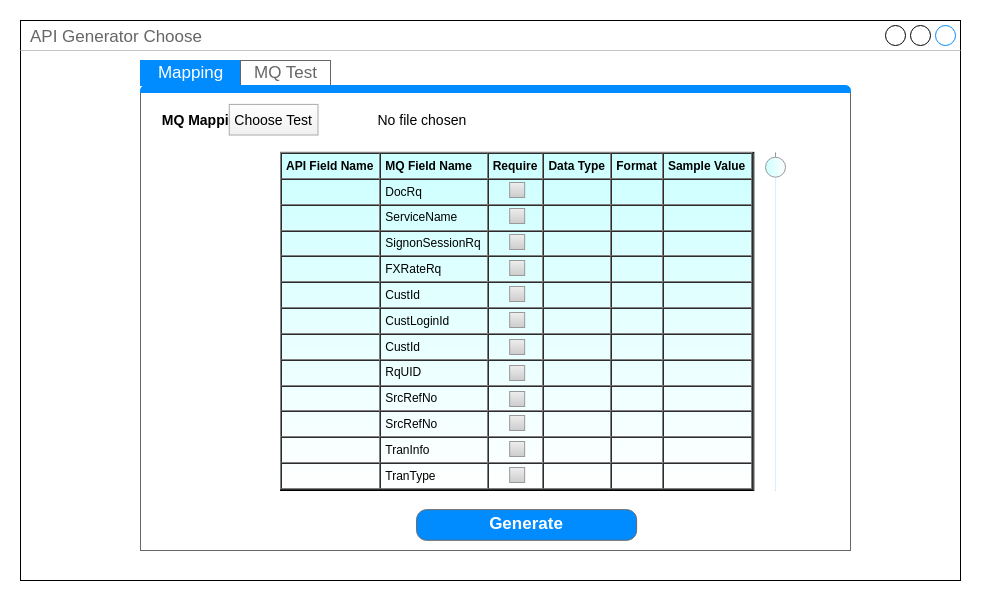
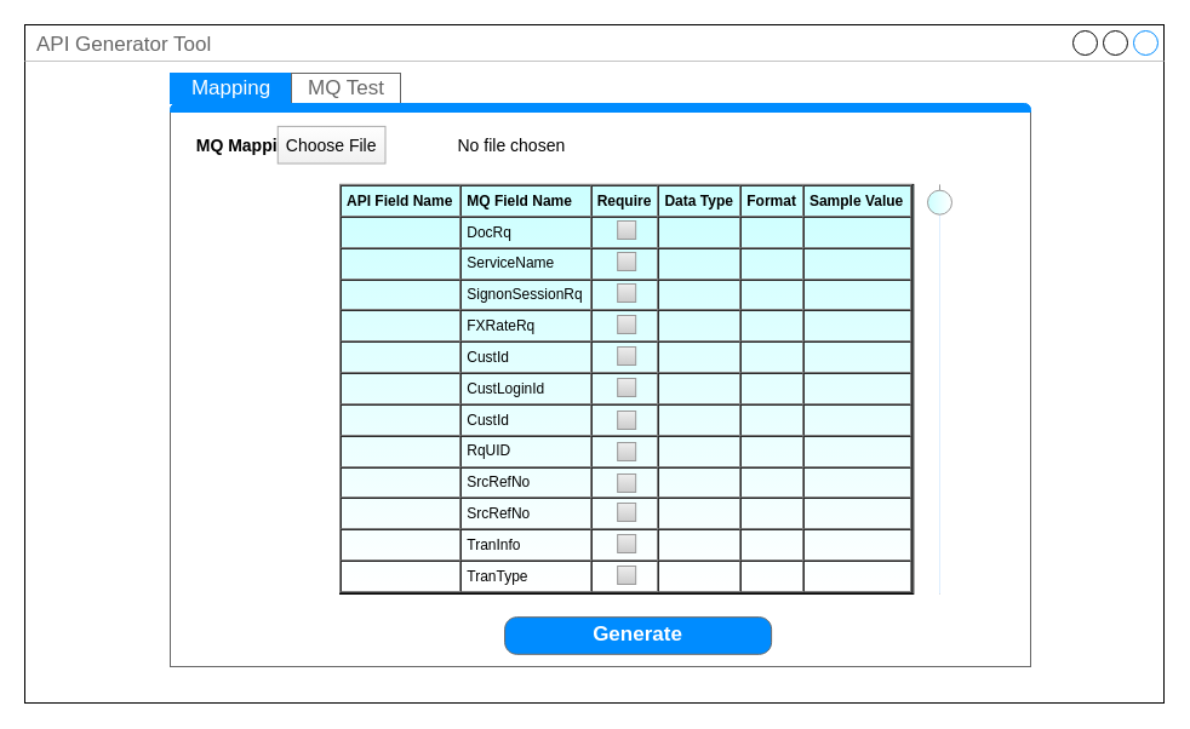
- <mxCell id="2" value="API Generator Choose" style="strokeWidth=1;shadow=0;dashed=0;align=center;html=1;shape=mxgraph.mockup.containers.window;align=left;verticalAlign=top;spacingLeft=8;strokeColor2=#008cff;strokeColor3=#c4c4c4;fontColor=#666666;mainText=;fontSize=17;labelBackgroundColor=none;" vertex="1" parent="1"><mxGeometry x="20" y="20" width="940" height="560" as="geometry" /></mxCell>
+ <mxCell id="2" value="API Generator Tool" style="strokeWidth=1;shadow=0;dashed=0;align=center;html=1;shape=mxgraph.mockup.containers.window;align=left;verticalAlign=top;spacingLeft=8;strokeColor2=#008cff;strokeColor3=#c4c4c4;fontColor=#666666;mainText=;fontSize=17;labelBackgroundColor=none;" vertex="1" parent="1"><mxGeometry x="20" y="20" width="940" height="560" as="geometry" /></mxCell>
- <mxCell id="9" value="Choose Test" style="fillColor=#FEFEFE;strokeColor=#AAAAAA;fontSize=14;gradientColor=#F0F0F0;shadow=0;" vertex="1" parent="3"><mxGeometry x="88.75" y="43.896" width="88.75" height="30.625" as="geometry" /></mxCell>
+ <mxCell id="9" value="Choose File" style="fillColor=#FEFEFE;strokeColor=#AAAAAA;fontSize=14;gradientColor=#F0F0F0;shadow=0;" vertex="1" parent="3"><mxGeometry x="88.75" y="43.896" width="88.75" height="30.625" as="geometry" /></mxCell>
